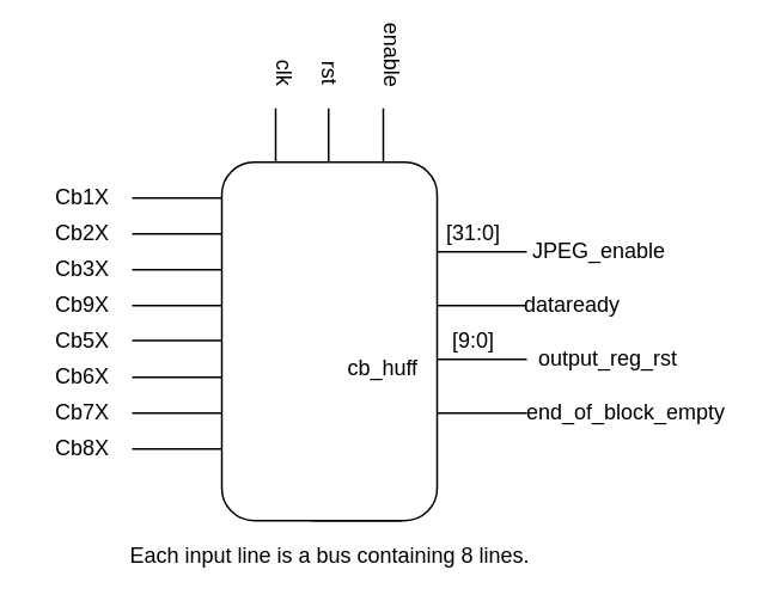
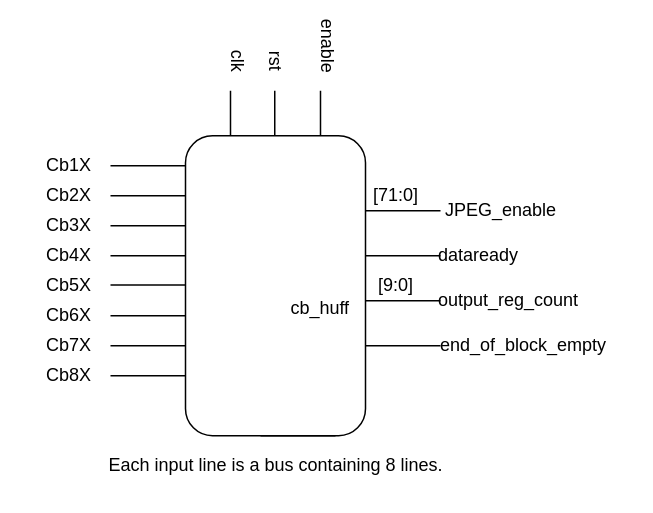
- <mxCell id="32" value="[31:0]" style="text;html=1;align=center;verticalAlign=middle;resizable=0;points=[];autosize=1;" vertex="1" parent="1"><mxGeometry x="238" y="120" width="50" height="20" as="geometry" /></mxCell>
+ <mxCell id="32" value="[71:0]" style="text;html=1;align=center;verticalAlign=middle;resizable=0;points=[];autosize=1;" vertex="1" parent="1"><mxGeometry x="238" y="120" width="50" height="20" as="geometry" /></mxCell>
- <mxCell id="26" value="Cb9X" style="text;html=1;align=center;verticalAlign=middle;resizable=0;points=[];autosize=1;" vertex="1" parent="1"><mxGeometry x="20" y="160" width="50" height="20" as="geometry" /></mxCell>
+ <mxCell id="26" value="Cb4X" style="text;html=1;align=center;verticalAlign=middle;resizable=0;points=[];autosize=1;" vertex="1" parent="1"><mxGeometry x="20" y="160" width="50" height="20" as="geometry" /></mxCell>
- <mxCell id="34" value="output_reg_rst" style="text;html=1;align=center;verticalAlign=middle;resizable=0;points=[];autosize=1;" vertex="1" parent="1"><mxGeometry x="283" y="190" width="110" height="20" as="geometry" /></mxCell>
+ <mxCell id="34" value="output_reg_count" style="text;html=1;align=center;verticalAlign=middle;resizable=0;points=[];autosize=1;" vertex="1" parent="1"><mxGeometry x="283" y="190" width="110" height="20" as="geometry" /></mxCell>
